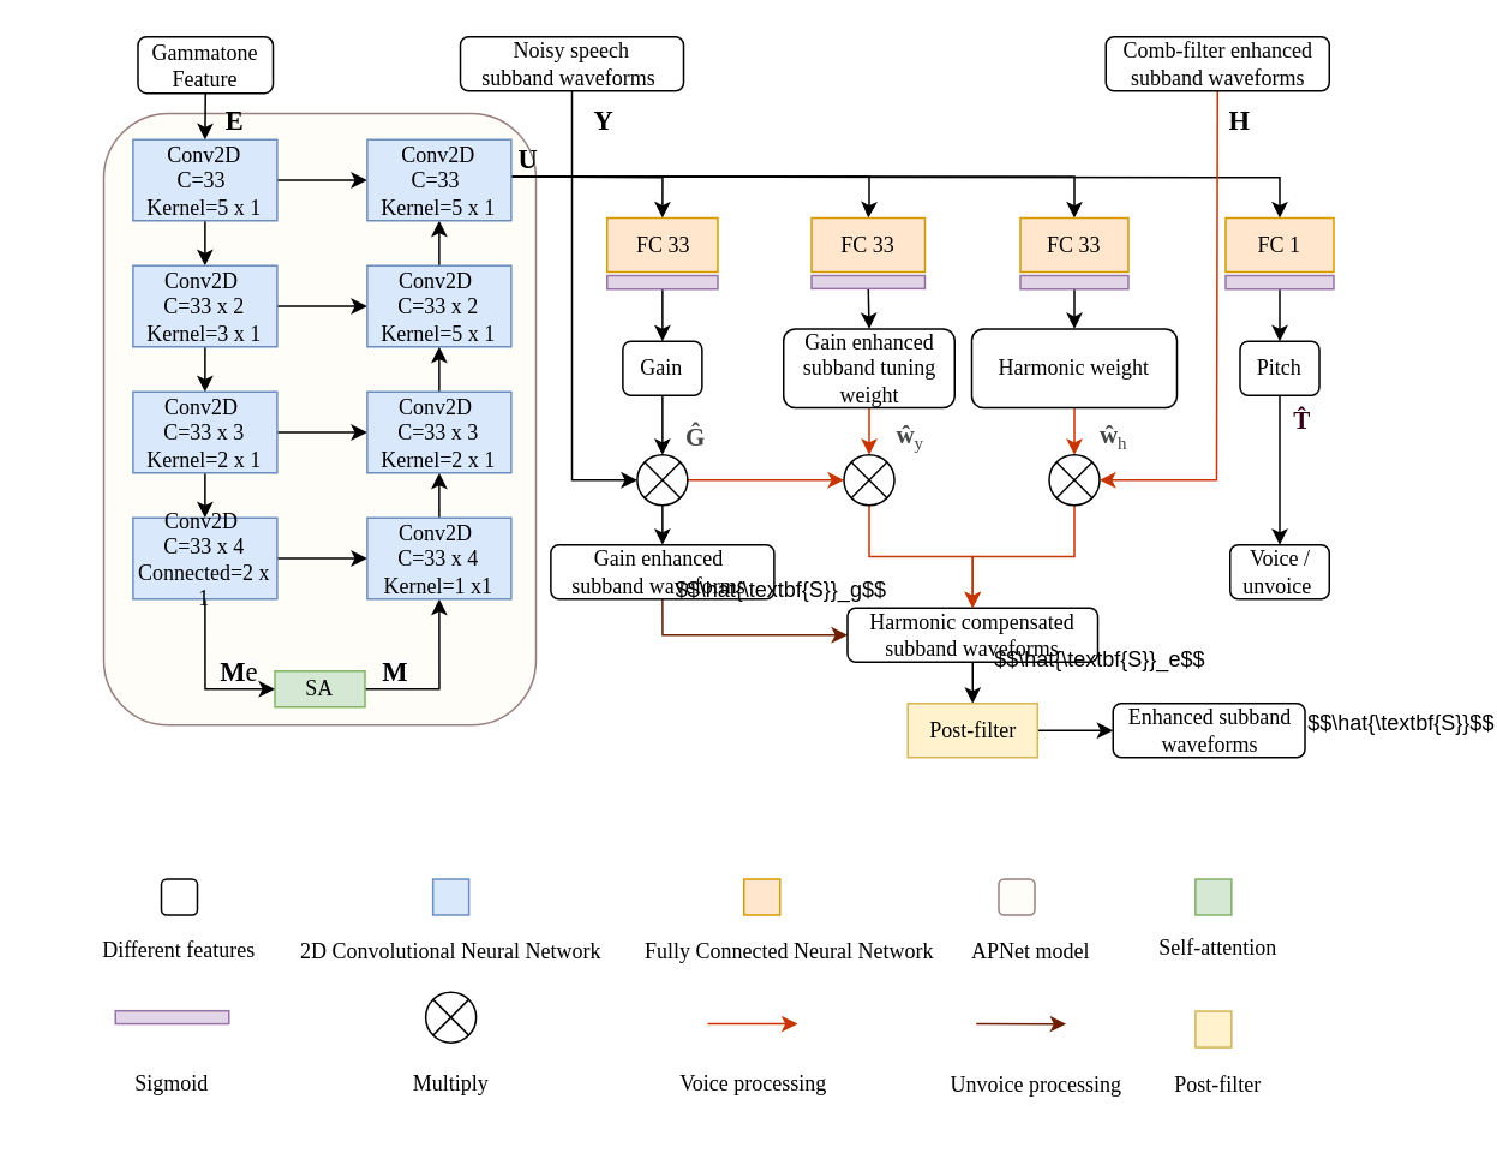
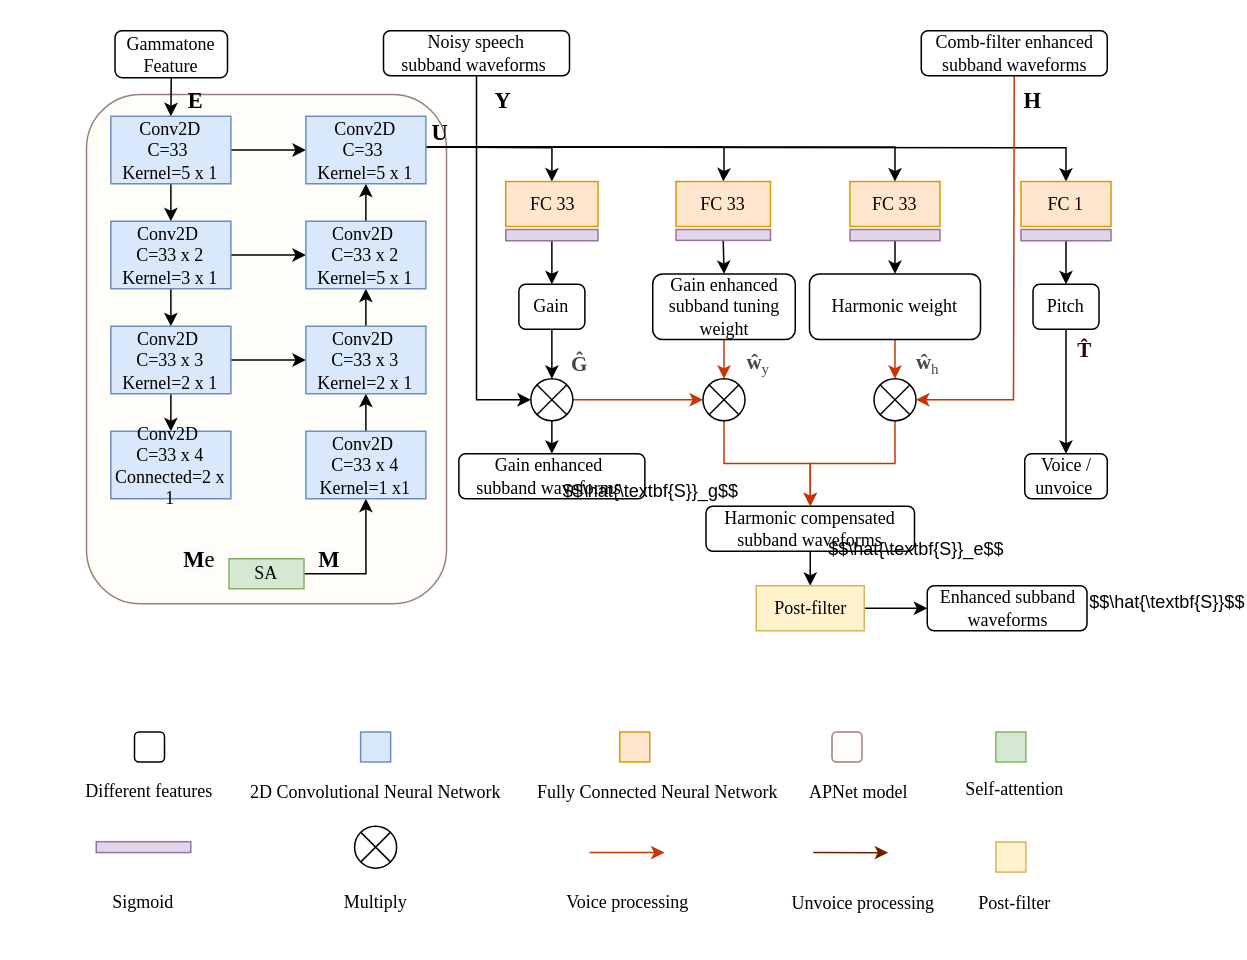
- <mxCell id="77" style="edgeStyle=orthogonalEdgeStyle;rounded=0;orthogonalLoop=1;jettySize=auto;html=1;exitX=1;exitY=0.5;exitDx=0;exitDy=0;entryX=0;entryY=0.5;entryDx=0;entryDy=0;fontFamily=Times New Roman;" parent="1" source="78" target="80" edge="1"><mxGeometry relative="1" as="geometry" /></mxCell>
- <mxCell id="5" style="edgeStyle=orthogonalEdgeStyle;rounded=0;orthogonalLoop=1;jettySize=auto;html=1;exitX=0.5;exitY=1;exitDx=0;exitDy=0;entryX=0;entryY=0.5;entryDx=0;entryDy=0;fillColor=#a0522d;strokeColor=#6D1F00;fontFamily=Times New Roman;" parent="1" source="6" target="24" edge="1"><mxGeometry relative="1" as="geometry" /></mxCell>
- <mxCell id="67" style="edgeStyle=orthogonalEdgeStyle;rounded=0;orthogonalLoop=1;jettySize=auto;html=1;exitX=0.5;exitY=1;exitDx=0;exitDy=0;entryX=0;entryY=0.5;entryDx=0;entryDy=0;fontFamily=Times New Roman;" parent="1" source="78" target="66" edge="1"><mxGeometry relative="1" as="geometry"><mxPoint x="111.75" y="335" as="sourcePoint" /></mxGeometry></mxCell>
